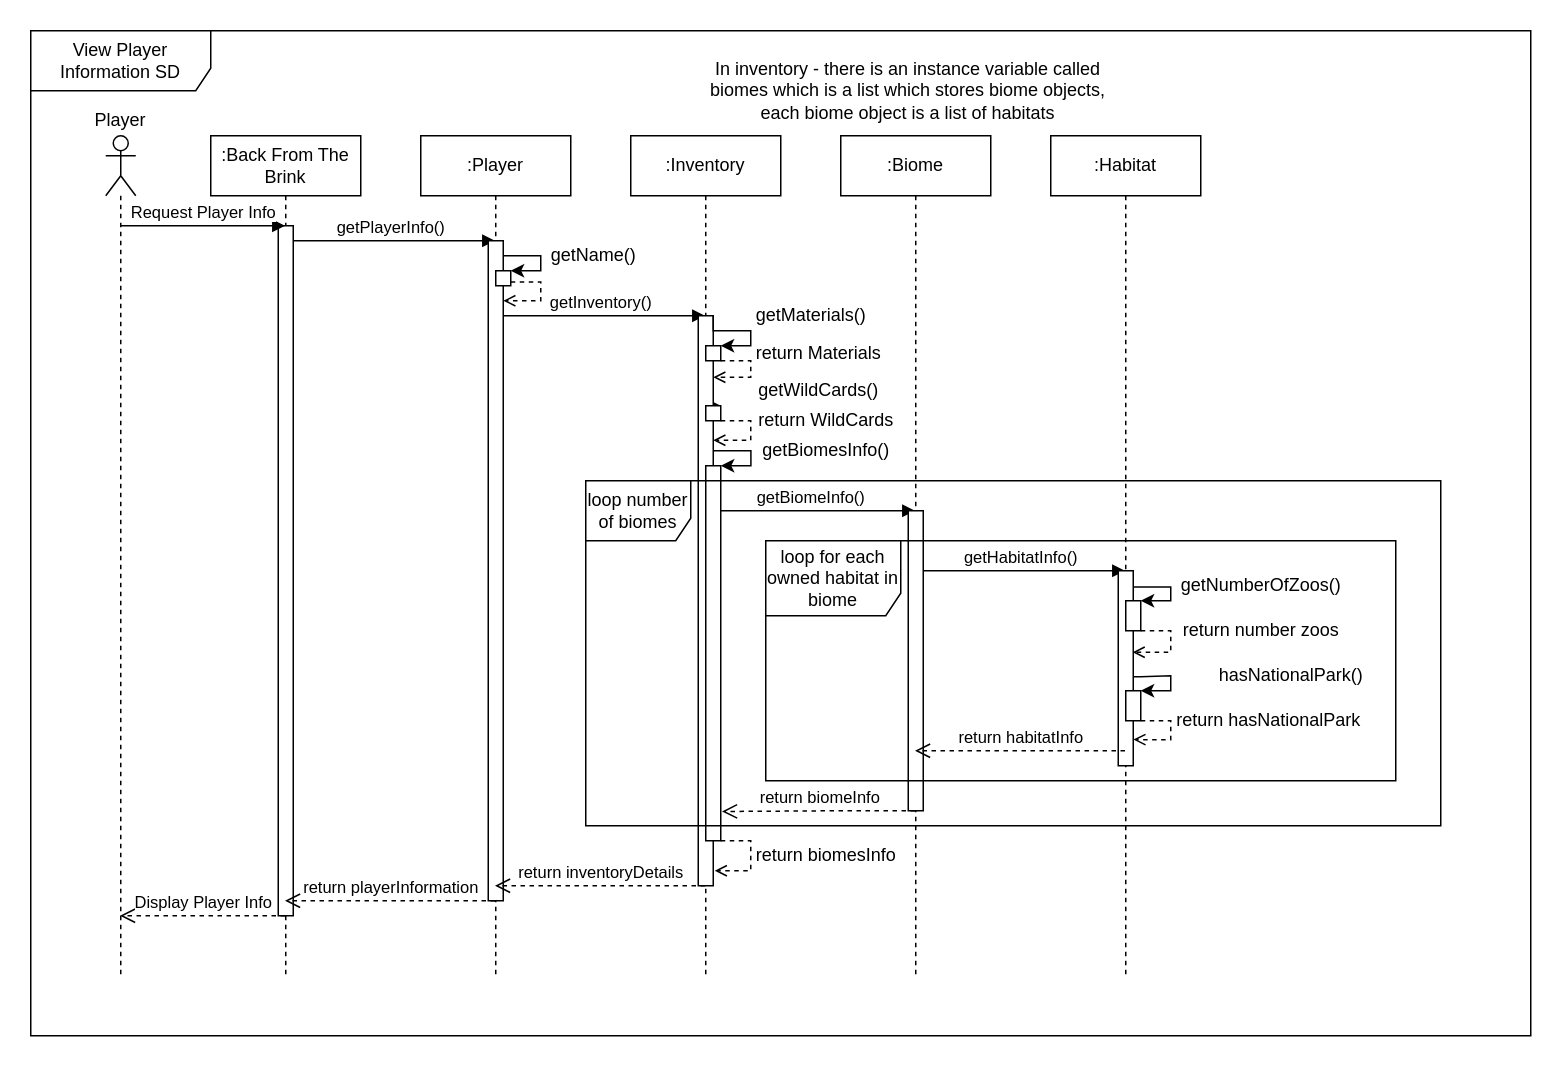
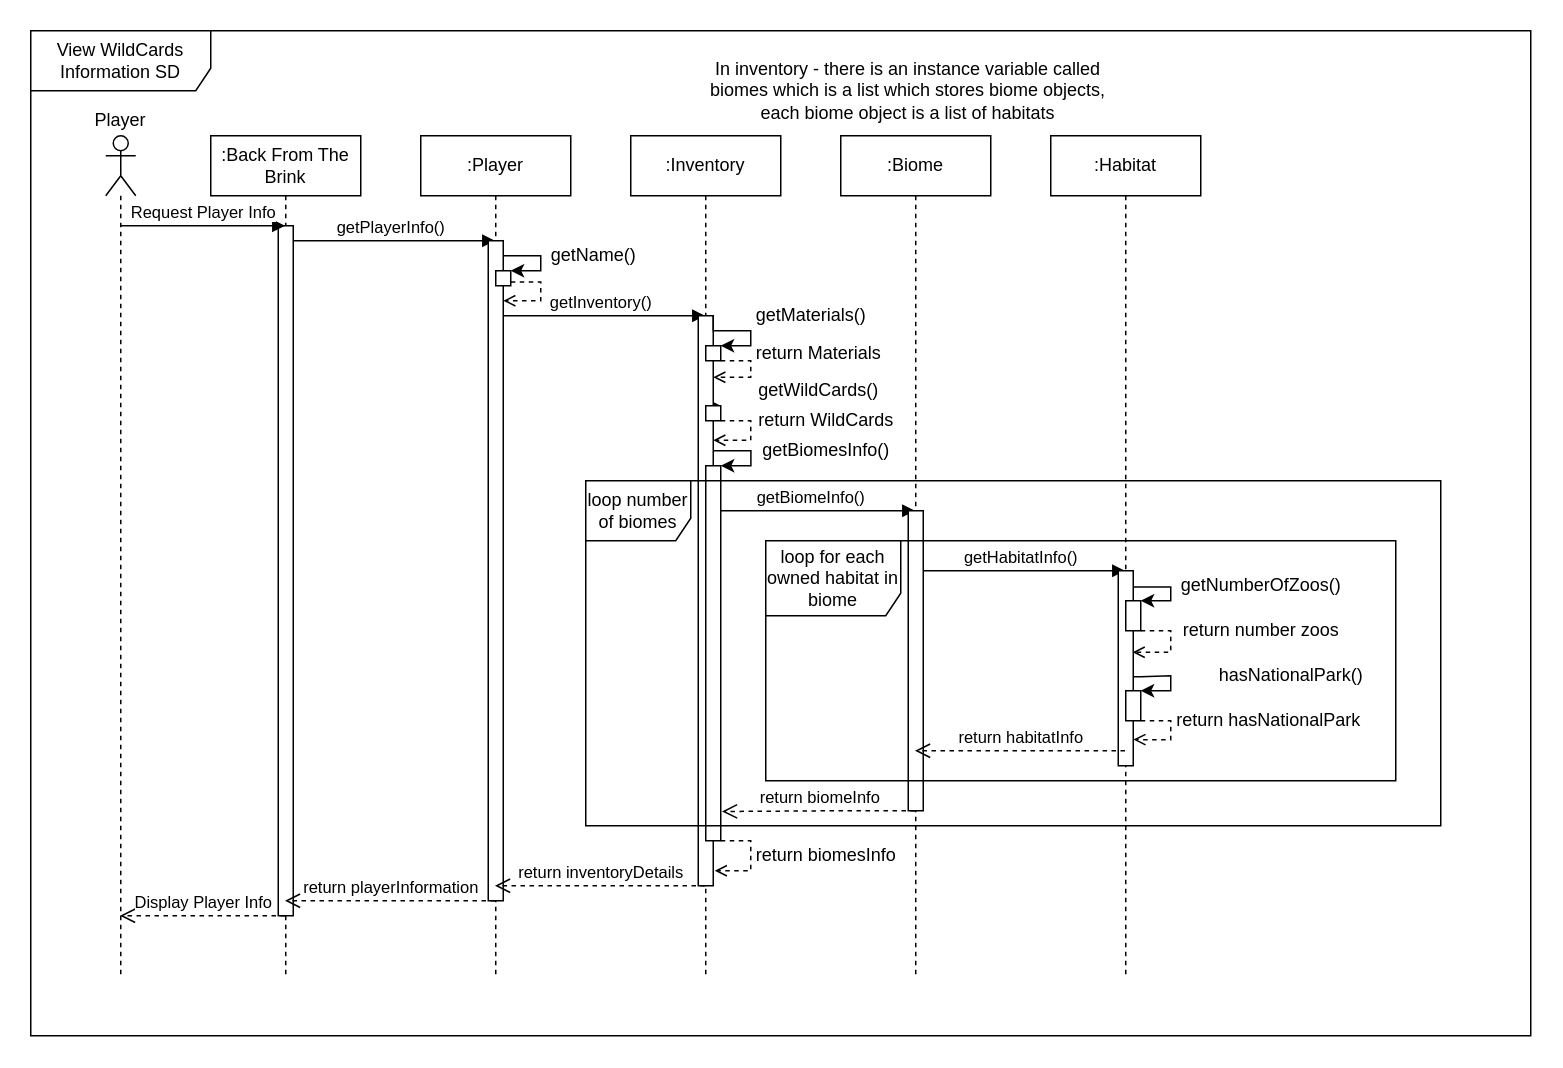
- <mxCell id="56" value="View Player Information SD" style="shape=umlFrame;whiteSpace=wrap;html=1;width=120;height=40;" parent="1" vertex="1"><mxGeometry x="20" y="20" width="1000" height="670" as="geometry" /></mxCell>
+ <mxCell id="56" value="View WildCards Information SD" style="shape=umlFrame;whiteSpace=wrap;html=1;width=120;height=40;" parent="1" vertex="1"><mxGeometry x="20" y="20" width="1000" height="670" as="geometry" /></mxCell>
